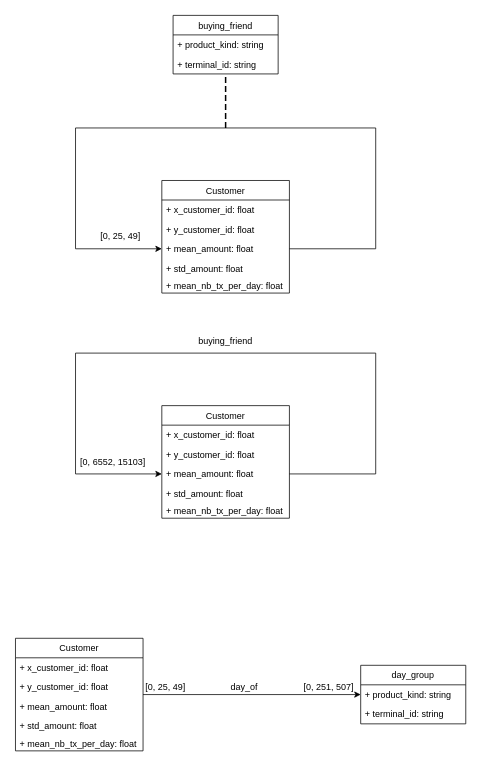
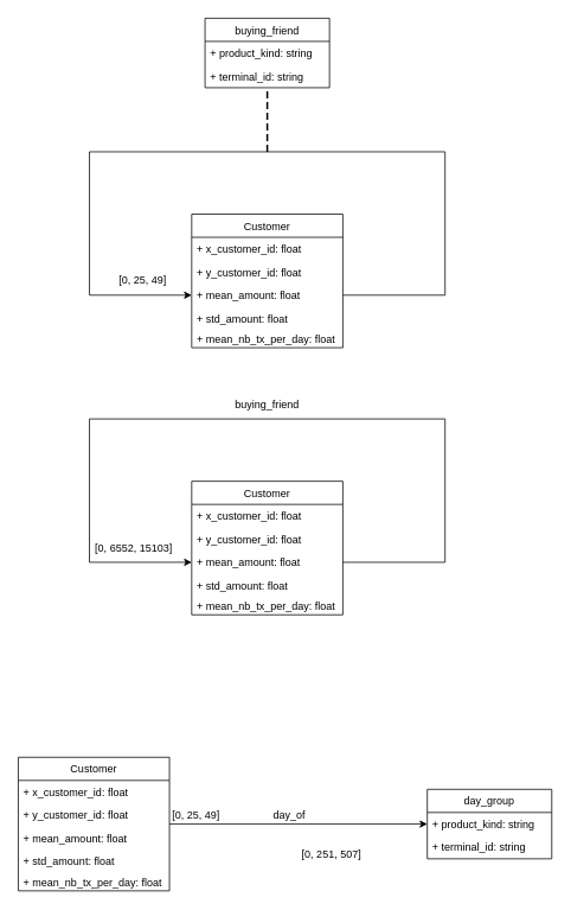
- <mxCell id="34" value="[0, 251, 507]" style="text;html=1;strokeColor=none;fillColor=none;align=center;verticalAlign=middle;whiteSpace=wrap;rounded=0;" parent="1" vertex="1"><mxGeometry x="400" y="900" width="75" height="30" as="geometry" /></mxCell>
+ <mxCell id="34" value="[0, 251, 507]" style="text;html=1;strokeColor=none;fillColor=none;align=center;verticalAlign=middle;whiteSpace=wrap;rounded=0;" parent="1" vertex="1"><mxGeometry x="335" y="945" width="75" height="30" as="geometry" /></mxCell>
